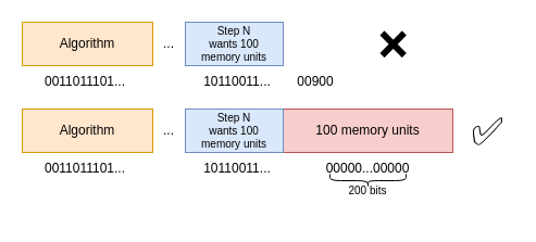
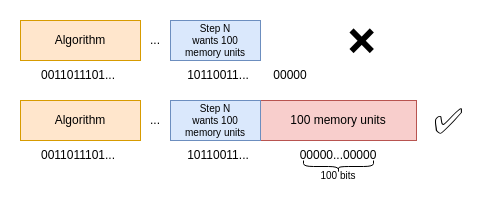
- <mxCell id="6" value="00900" style="text;html=1;strokeColor=none;fillColor=none;align=center;verticalAlign=middle;whiteSpace=wrap;rounded=0;fontSize=12;" parent="1" vertex="1"><mxGeometry x="260" y="60" width="60" height="30" as="geometry" /></mxCell>
+ <mxCell id="6" value="00000" style="text;html=1;strokeColor=none;fillColor=none;align=center;verticalAlign=middle;whiteSpace=wrap;rounded=0;fontSize=12;" parent="1" vertex="1"><mxGeometry x="260" y="60" width="60" height="30" as="geometry" /></mxCell>
- <mxCell id="18" value="200 bits" style="text;html=1;strokeColor=none;fillColor=none;align=center;verticalAlign=middle;whiteSpace=wrap;rounded=0;fontSize=10;" parent="1" vertex="1"><mxGeometry x="308" y="170" width="60" height="10" as="geometry" /></mxCell>
+ <mxCell id="18" value="100 bits" style="text;html=1;strokeColor=none;fillColor=none;align=center;verticalAlign=middle;whiteSpace=wrap;rounded=0;fontSize=10;" parent="1" vertex="1"><mxGeometry x="308" y="170" width="60" height="10" as="geometry" /></mxCell>
